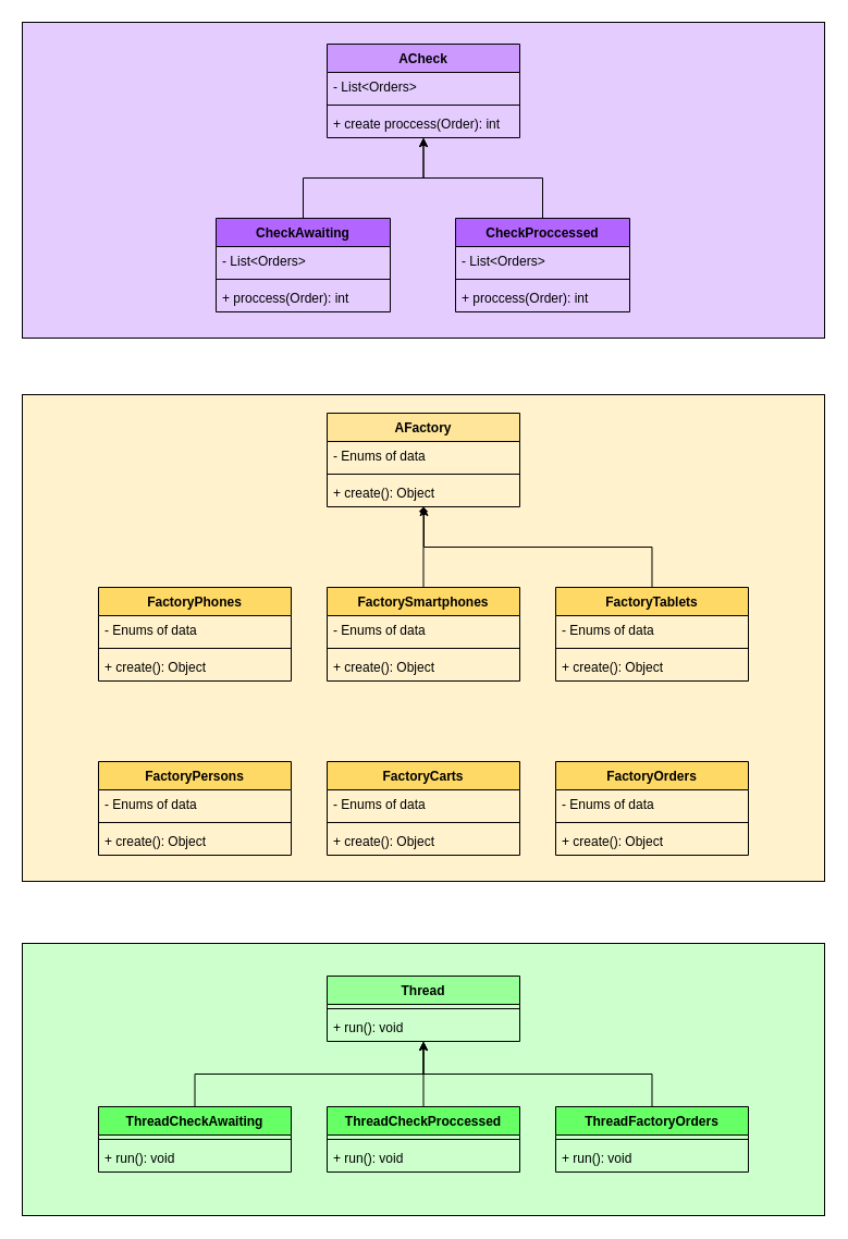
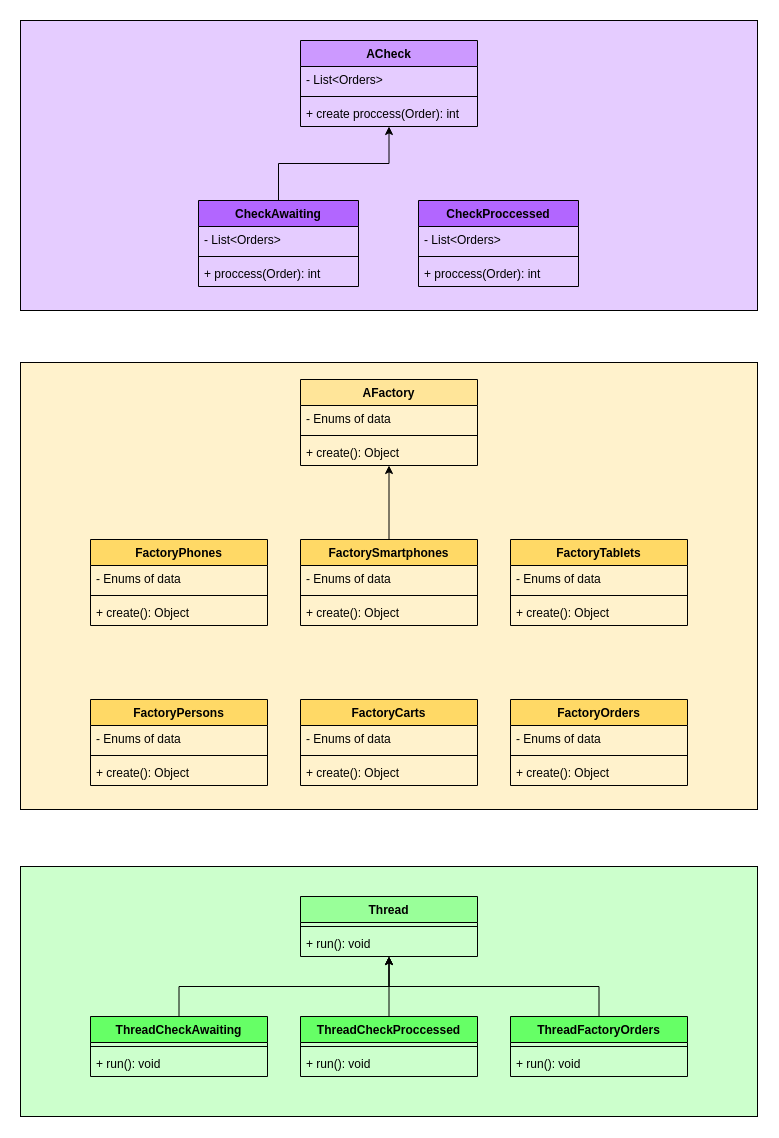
- <mxCell id="14" style="edgeStyle=orthogonalEdgeStyle;rounded=0;orthogonalLoop=1;jettySize=auto;html=1;exitX=0.5;exitY=0;exitDx=0;exitDy=0;" parent="1" source="15" target="5" edge="1"><mxGeometry relative="1" as="geometry" /></mxCell>
- <mxCell id="32" style="edgeStyle=orthogonalEdgeStyle;rounded=0;orthogonalLoop=1;jettySize=auto;html=1;exitX=0.5;exitY=0;exitDx=0;exitDy=0;" parent="1" source="33" target="19" edge="1"><mxGeometry relative="1" as="geometry"><Array as="points"><mxPoint x="599" y="502" /><mxPoint x="389" y="502" /></Array></mxGeometry></mxCell>
- <mxCell id="27" style="edgeStyle=orthogonalEdgeStyle;rounded=0;orthogonalLoop=1;jettySize=auto;html=1;exitX=0.5;exitY=0;exitDx=0;exitDy=0;endArrow=diamond;" parent="1" source="28" target="19" edge="1"><mxGeometry relative="1" as="geometry" /></mxCell>
+ <mxCell id="27" style="edgeStyle=orthogonalEdgeStyle;rounded=0;orthogonalLoop=1;jettySize=auto;html=1;exitX=0.5;exitY=0;exitDx=0;exitDy=0;" parent="1" source="28" target="19" edge="1"><mxGeometry relative="1" as="geometry" /></mxCell>
